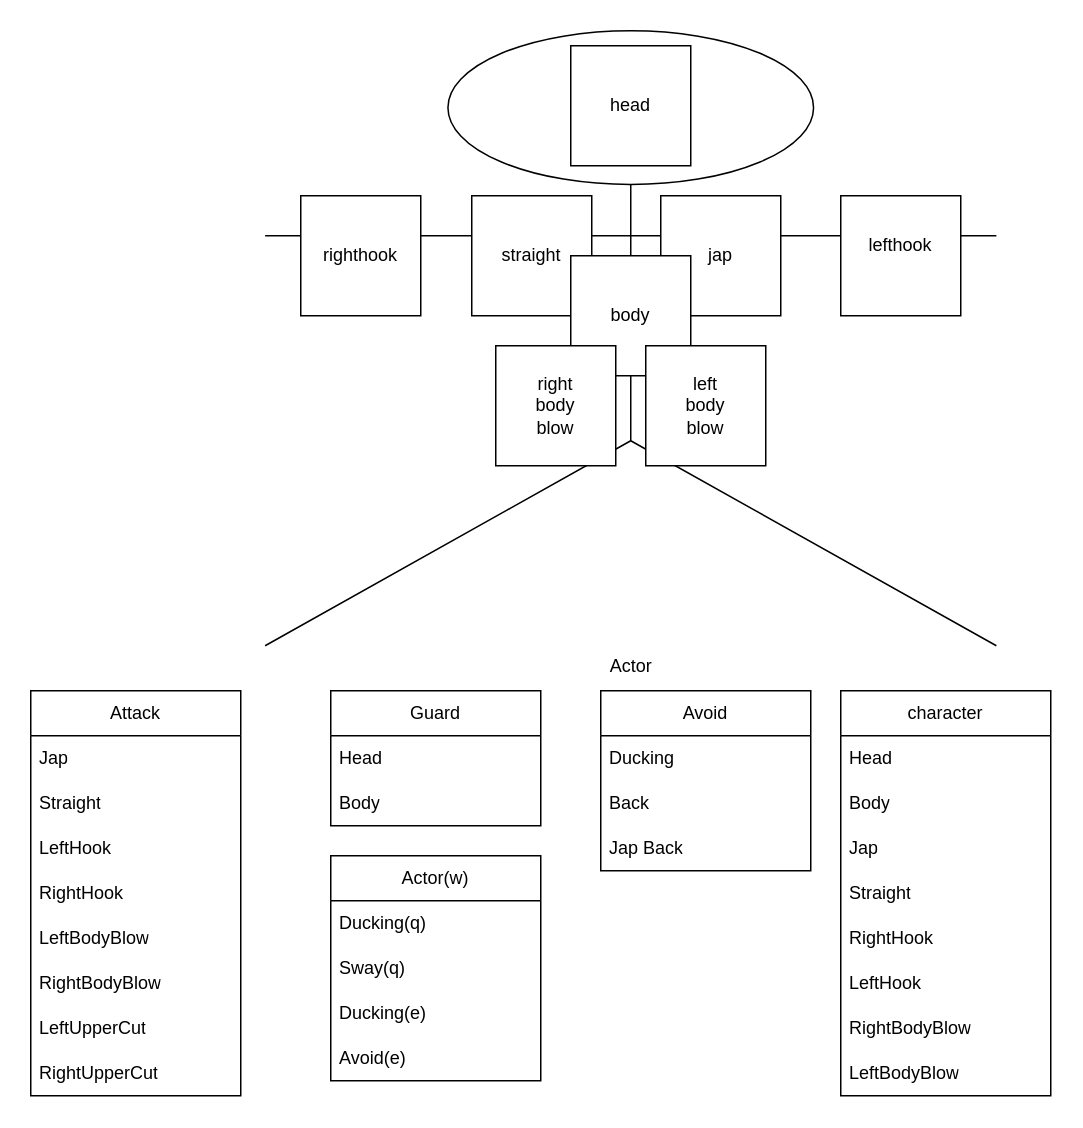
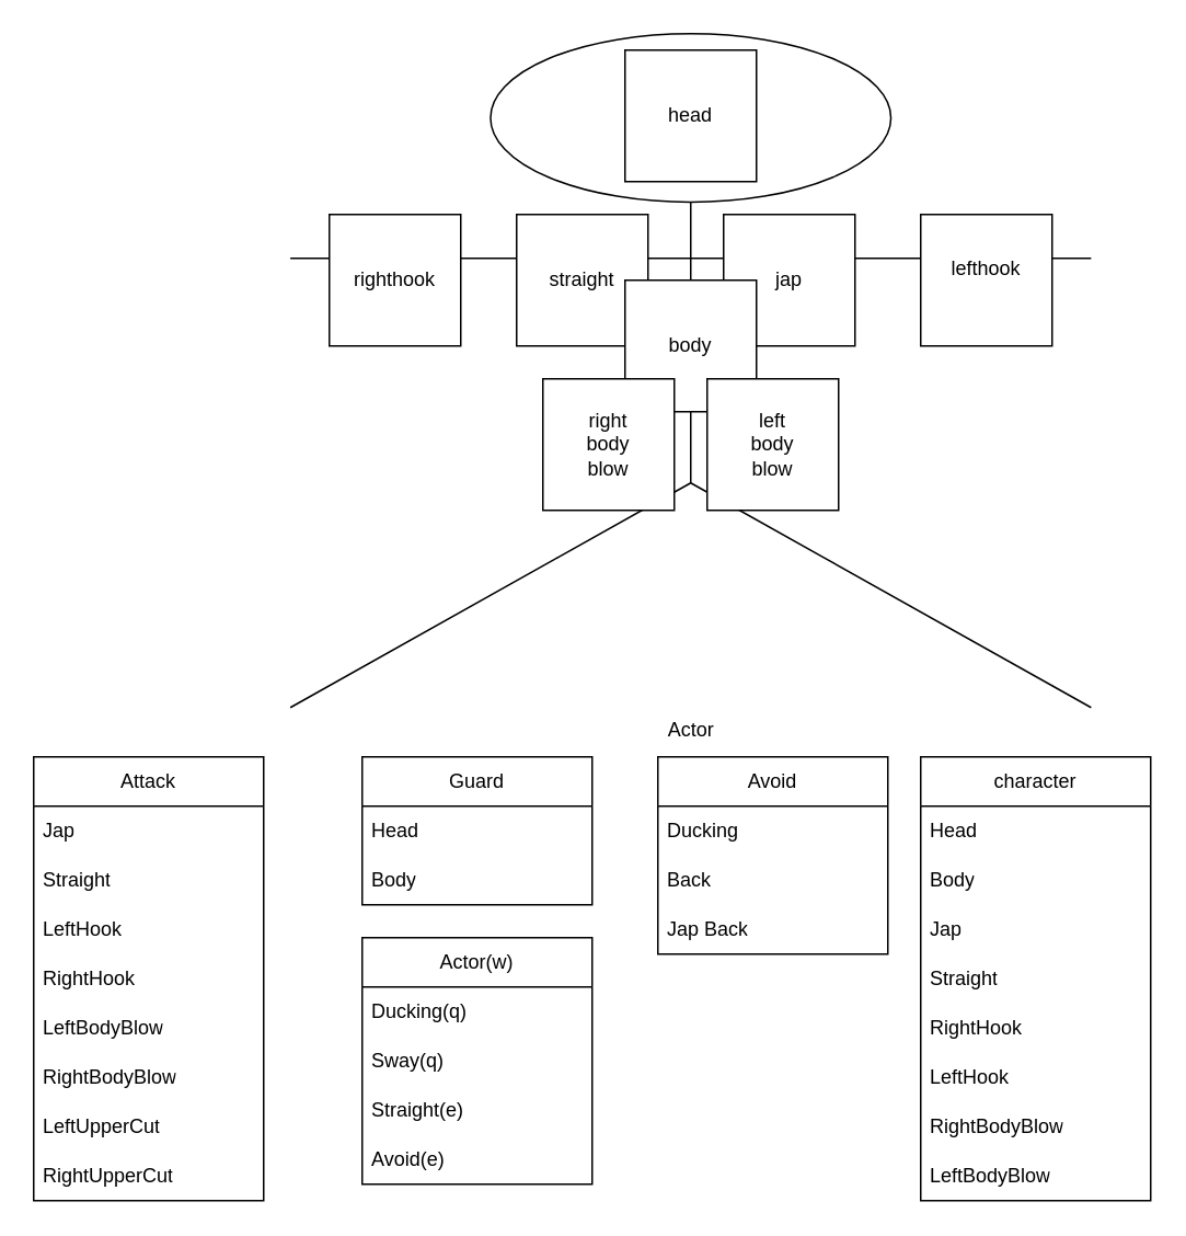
- <mxCell id="30" value="Ducking(e)" style="text;strokeColor=none;fillColor=none;align=left;verticalAlign=middle;spacingLeft=4;spacingRight=4;overflow=hidden;points=[[0,0.5],[1,0.5]];portConstraint=eastwest;rotatable=0;whiteSpace=wrap;html=1;" vertex="1" parent="27"><mxGeometry y="90" width="140" height="30" as="geometry" /></mxCell>
+ <mxCell id="30" value="Straight(e)" style="text;strokeColor=none;fillColor=none;align=left;verticalAlign=middle;spacingLeft=4;spacingRight=4;overflow=hidden;points=[[0,0.5],[1,0.5]];portConstraint=eastwest;rotatable=0;whiteSpace=wrap;html=1;" vertex="1" parent="27"><mxGeometry y="90" width="140" height="30" as="geometry" /></mxCell>
